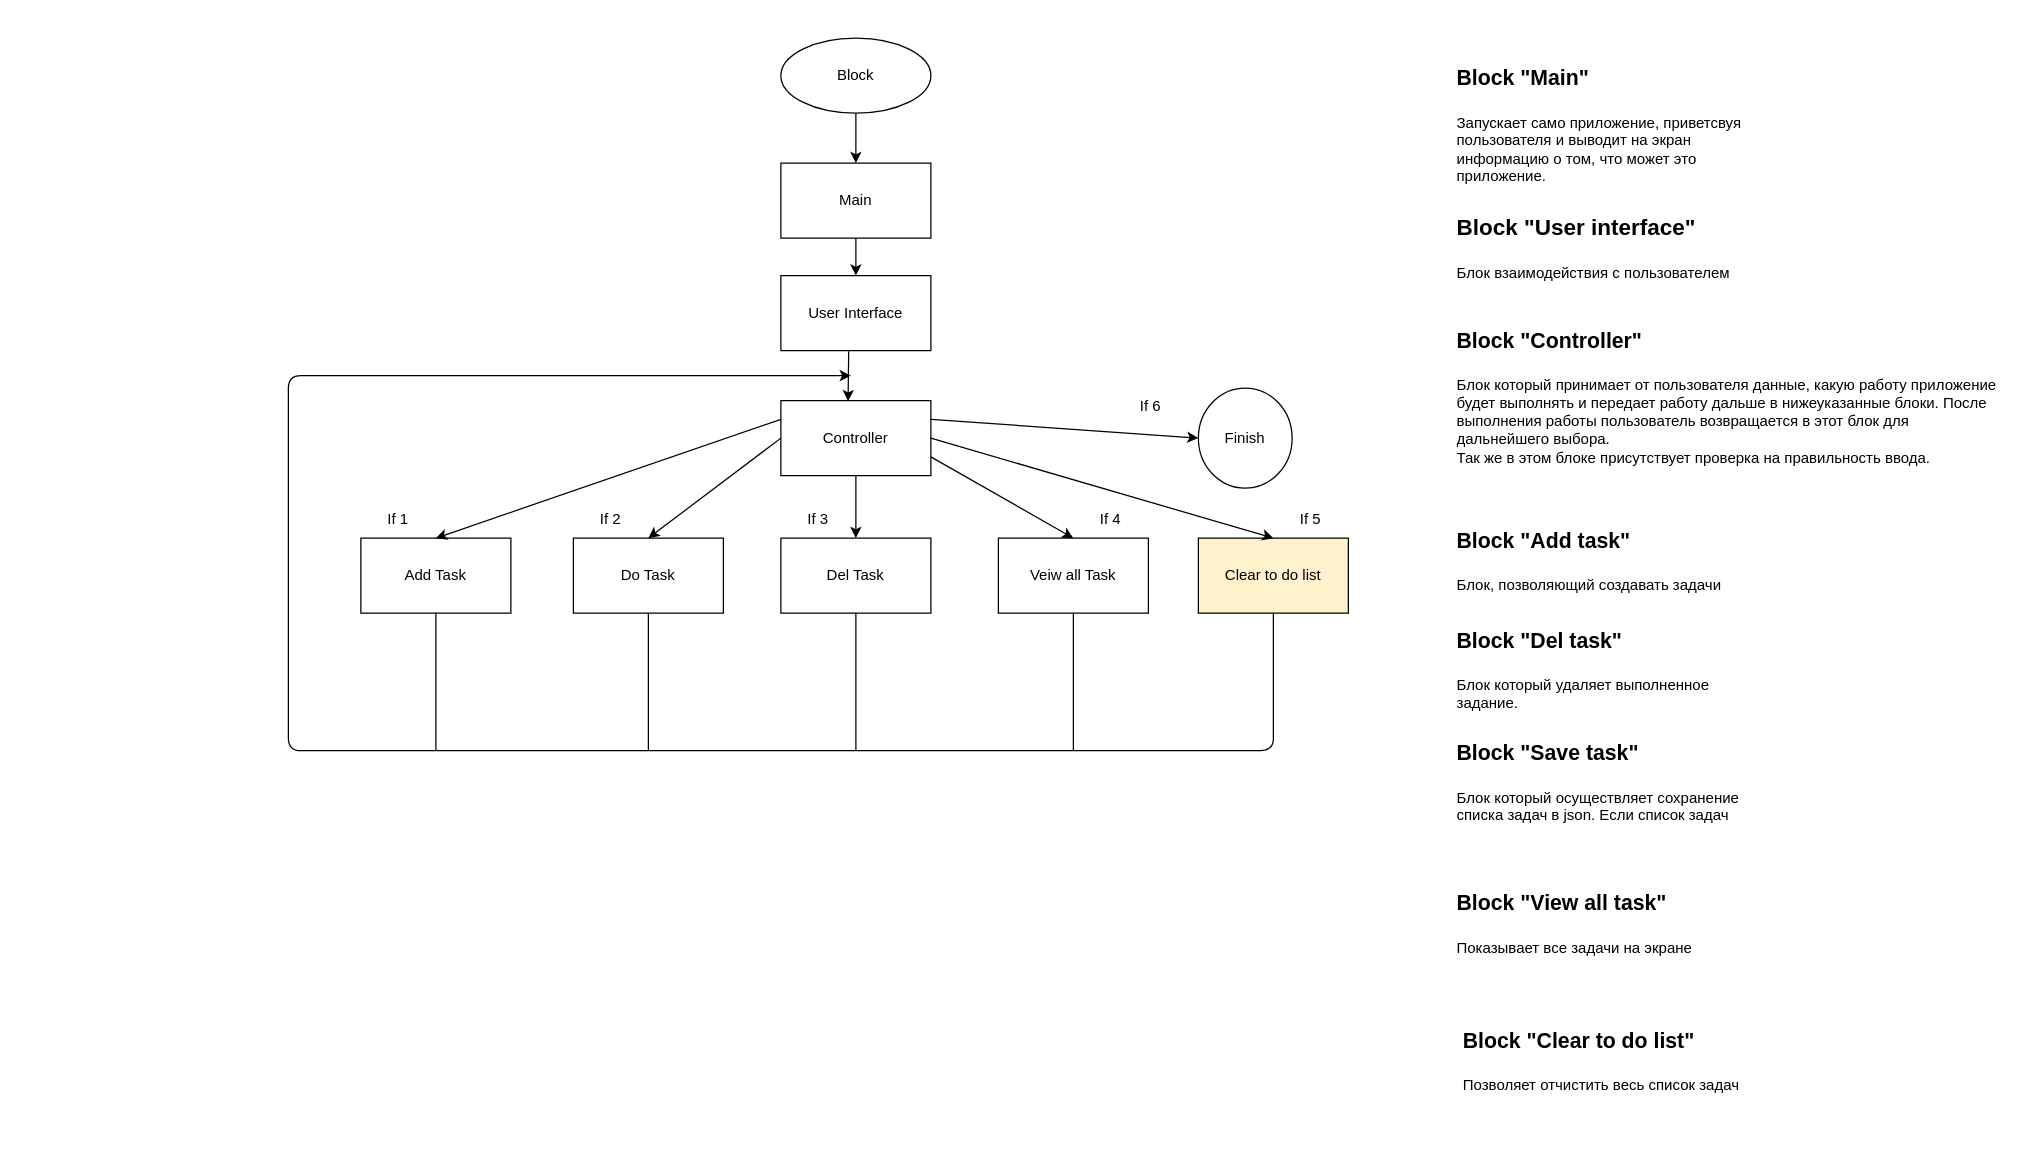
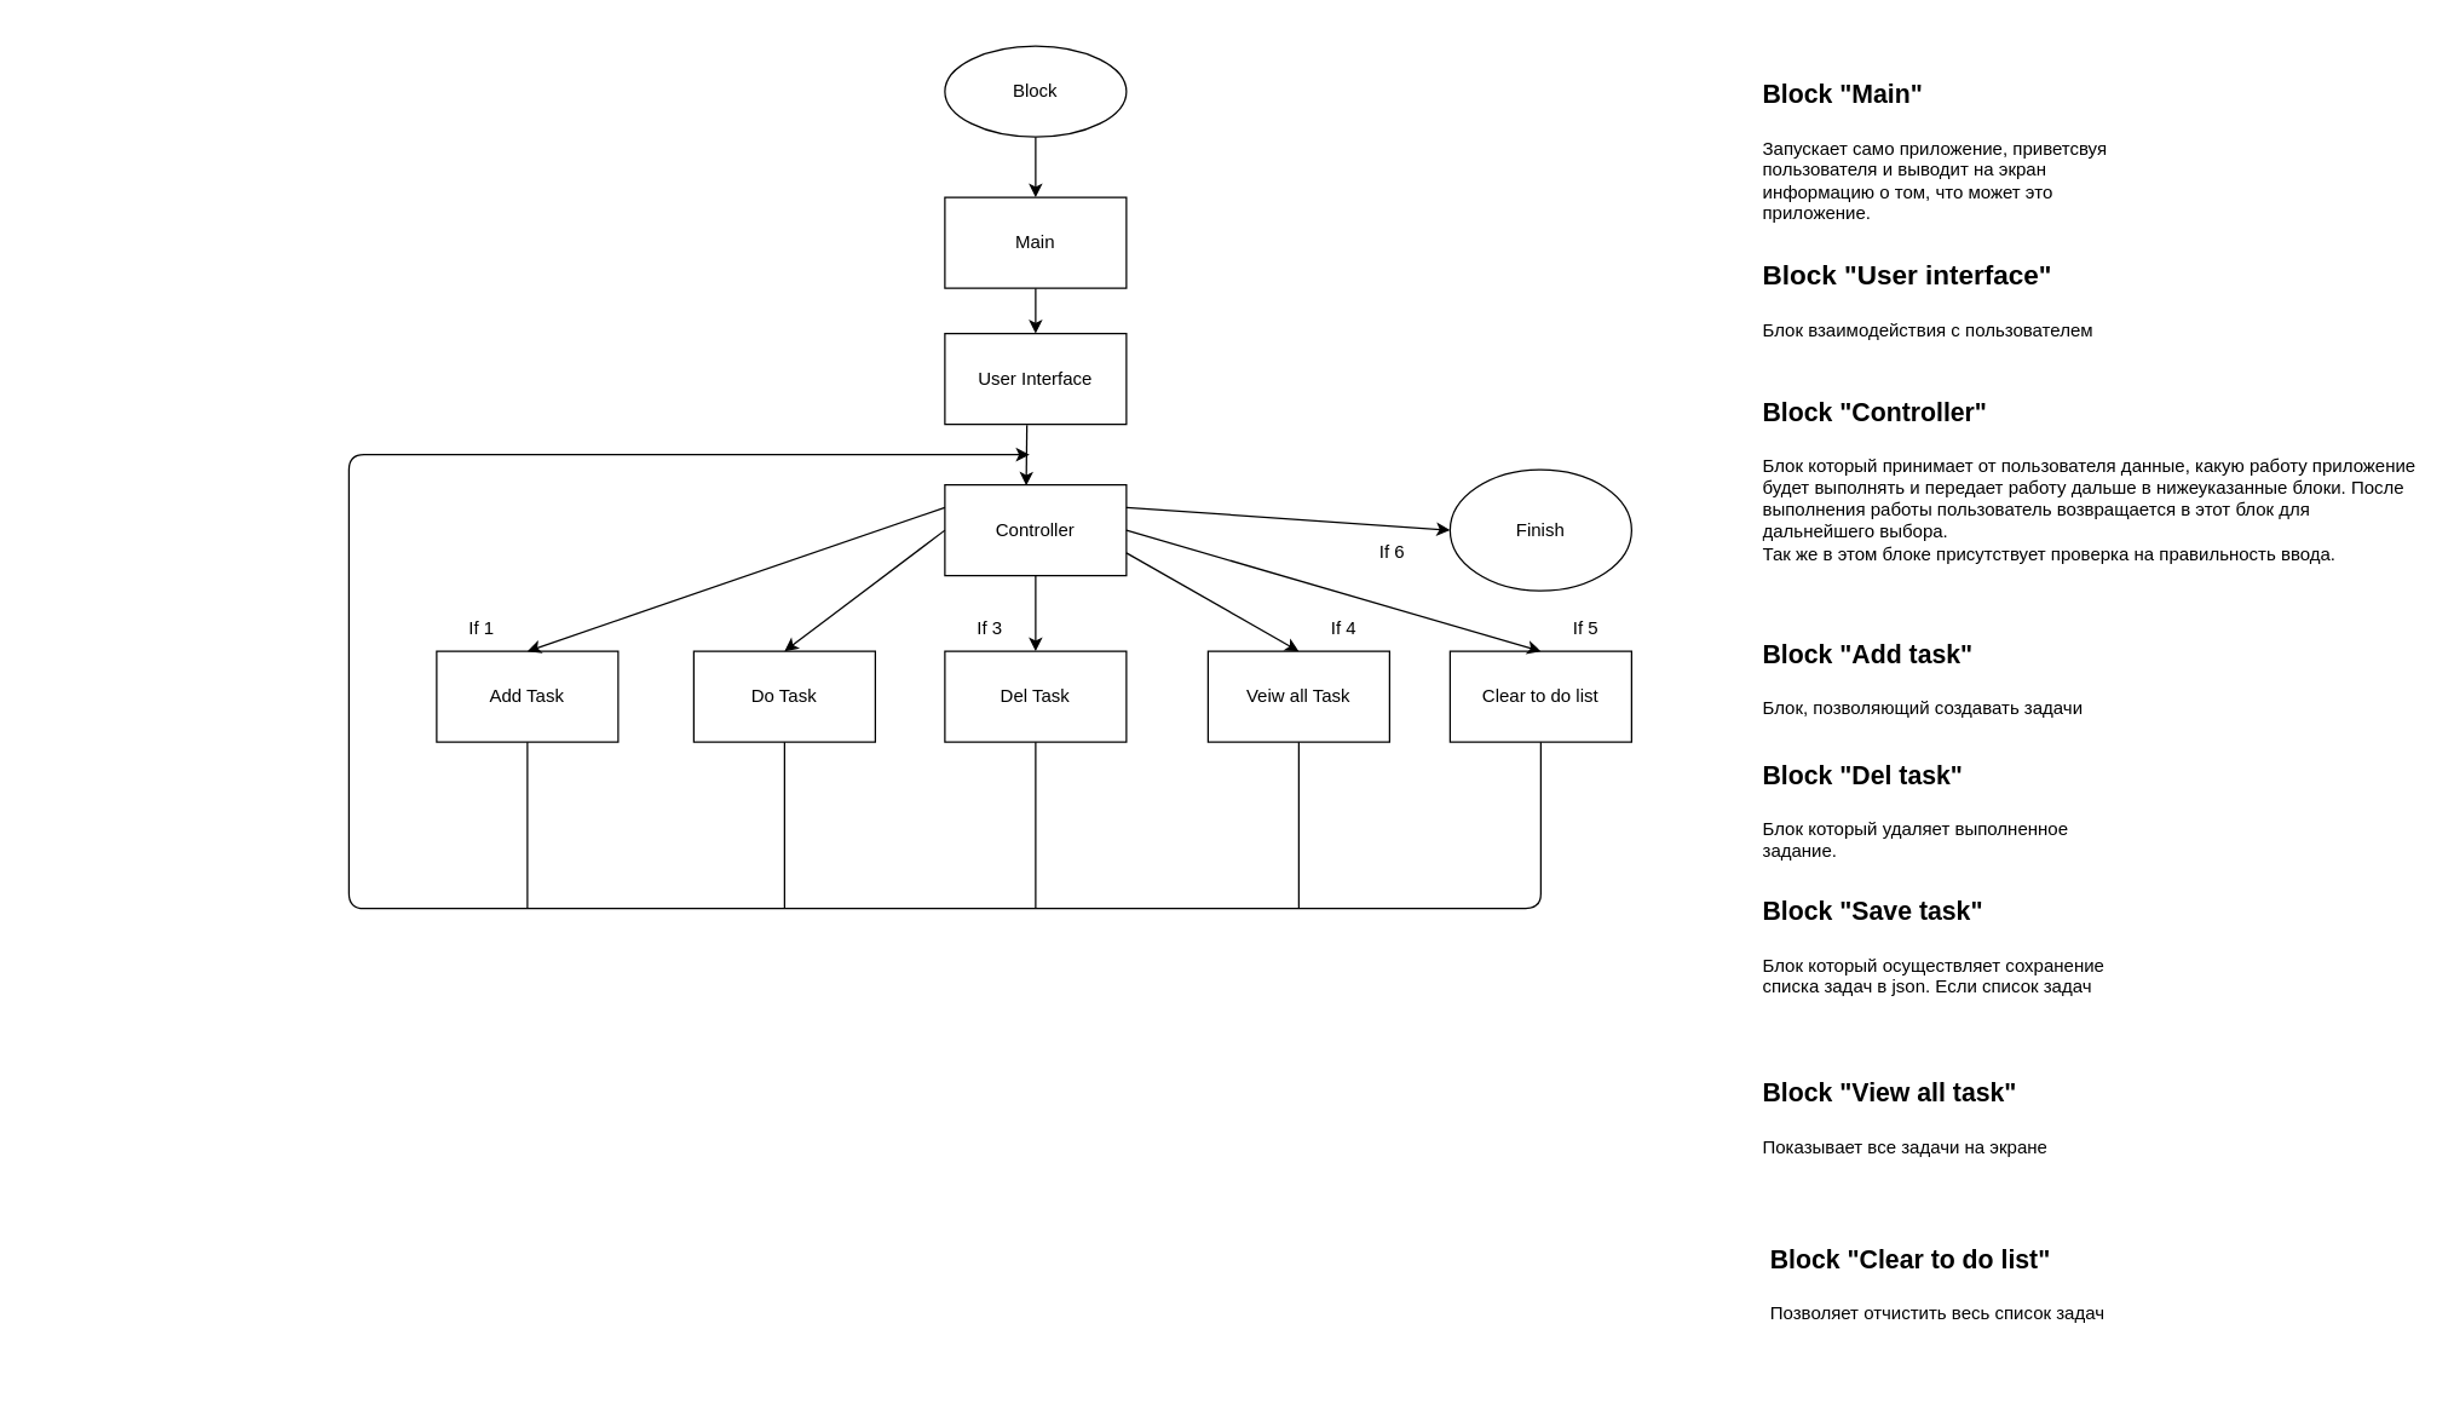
- <mxCell id="30" value="If 6" style="text;html=1;strokeColor=none;fillColor=none;align=center;verticalAlign=middle;whiteSpace=wrap;rounded=0;" parent="1" vertex="1"><mxGeometry x="890" y="310" width="60" height="30" as="geometry" /></mxCell>
+ <mxCell id="30" value="If 6" style="text;html=1;strokeColor=none;fillColor=none;align=center;verticalAlign=middle;whiteSpace=wrap;rounded=0;" parent="1" vertex="1"><mxGeometry x="890" y="350" width="60" height="30" as="geometry" /></mxCell>
- <mxCell id="19" value="Finish" style="ellipse;whiteSpace=wrap;html=1;" parent="1" vertex="1"><mxGeometry x="958" y="310" width="75" height="80" as="geometry" /></mxCell>
+ <mxCell id="19" value="Finish" style="ellipse;whiteSpace=wrap;html=1;" parent="1" vertex="1"><mxGeometry x="958" y="310" width="120" height="80" as="geometry" /></mxCell>
- <mxCell id="27" value="If 2" style="text;html=1;strokeColor=none;fillColor=none;align=center;verticalAlign=middle;whiteSpace=wrap;rounded=0;" parent="1" vertex="1"><mxGeometry x="458" y="400" width="60" height="30" as="geometry" /></mxCell>
- <mxCell id="10" value="Clear to do list" style="rounded=0;whiteSpace=wrap;html=1;fillColor=#fff2cc;" parent="1" vertex="1"><mxGeometry x="958" y="430" width="120" height="60" as="geometry" /></mxCell>
+ <mxCell id="10" value="Clear to do list" style="rounded=0;whiteSpace=wrap;html=1;" parent="1" vertex="1"><mxGeometry x="958" y="430" width="120" height="60" as="geometry" /></mxCell>
